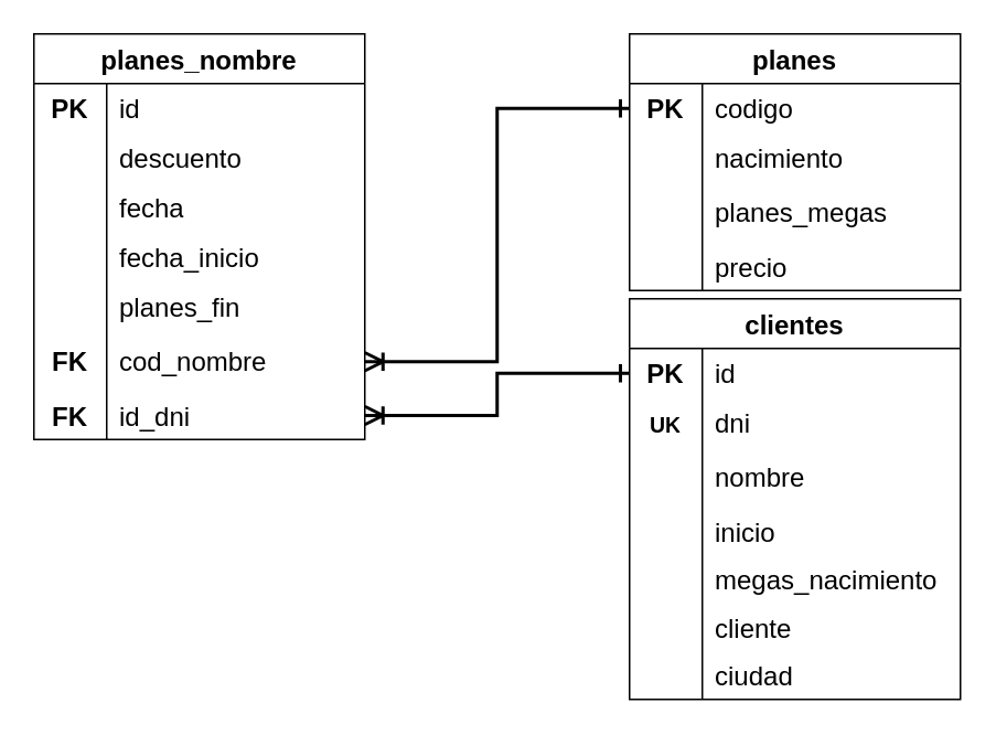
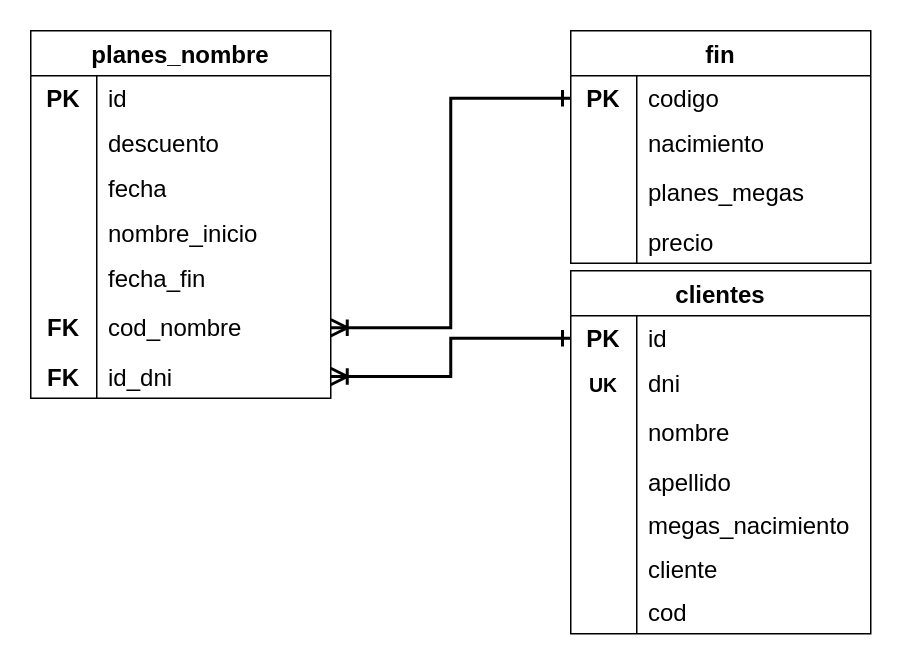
- <mxCell id="24" value="planes" style="shape=table;startSize=30;container=1;collapsible=0;childLayout=tableLayout;fixedRows=1;rowLines=0;fontStyle=1;strokeColor=default;fontSize=16;" parent="1" vertex="1"><mxGeometry x="380" y="20" width="200" height="155" as="geometry" /></mxCell>
+ <mxCell id="24" value="fin" style="shape=table;startSize=30;container=1;collapsible=0;childLayout=tableLayout;fixedRows=1;rowLines=0;fontStyle=1;strokeColor=default;fontSize=16;" parent="1" vertex="1"><mxGeometry x="380" y="20" width="200" height="155" as="geometry" /></mxCell>
- <mxCell id="49" value="fecha_inicio" style="shape=partialRectangle;html=1;whiteSpace=wrap;connectable=0;fillColor=none;top=0;left=0;bottom=0;right=0;align=left;spacingLeft=6;overflow=hidden;strokeColor=inherit;fontSize=16;" parent="47" vertex="1"><mxGeometry x="44" width="156" height="30" as="geometry"><mxRectangle width="156" height="30" as="alternateBounds" /></mxGeometry></mxCell>
+ <mxCell id="49" value="nombre_inicio" style="shape=partialRectangle;html=1;whiteSpace=wrap;connectable=0;fillColor=none;top=0;left=0;bottom=0;right=0;align=left;spacingLeft=6;overflow=hidden;strokeColor=inherit;fontSize=16;" parent="47" vertex="1"><mxGeometry x="44" width="156" height="30" as="geometry"><mxRectangle width="156" height="30" as="alternateBounds" /></mxGeometry></mxCell>
- <mxCell id="52" value="planes_fin" style="shape=partialRectangle;html=1;whiteSpace=wrap;connectable=0;fillColor=none;top=0;left=0;bottom=0;right=0;align=left;spacingLeft=6;overflow=hidden;strokeColor=inherit;fontSize=16;" parent="50" vertex="1"><mxGeometry x="44" width="156" height="30" as="geometry"><mxRectangle width="156" height="30" as="alternateBounds" /></mxGeometry></mxCell>
+ <mxCell id="52" value="fecha_fin" style="shape=partialRectangle;html=1;whiteSpace=wrap;connectable=0;fillColor=none;top=0;left=0;bottom=0;right=0;align=left;spacingLeft=6;overflow=hidden;strokeColor=inherit;fontSize=16;" parent="50" vertex="1"><mxGeometry x="44" width="156" height="30" as="geometry"><mxRectangle width="156" height="30" as="alternateBounds" /></mxGeometry></mxCell>
- <mxCell id="14" value="inicio" style="shape=partialRectangle;html=1;whiteSpace=wrap;connectable=0;fillColor=none;top=0;left=0;bottom=0;right=0;align=left;spacingLeft=6;overflow=hidden;strokeColor=inherit;fontSize=16;" parent="12" vertex="1"><mxGeometry x="44" width="156" height="29" as="geometry"><mxRectangle width="156" height="29" as="alternateBounds" /></mxGeometry></mxCell>
+ <mxCell id="14" value="apellido" style="shape=partialRectangle;html=1;whiteSpace=wrap;connectable=0;fillColor=none;top=0;left=0;bottom=0;right=0;align=left;spacingLeft=6;overflow=hidden;strokeColor=inherit;fontSize=16;" parent="12" vertex="1"><mxGeometry x="44" width="156" height="29" as="geometry"><mxRectangle width="156" height="29" as="alternateBounds" /></mxGeometry></mxCell>
- <mxCell id="23" value="ciudad" style="shape=partialRectangle;html=1;whiteSpace=wrap;connectable=0;fillColor=none;top=0;left=0;bottom=0;right=0;align=left;spacingLeft=6;overflow=hidden;strokeColor=inherit;fontSize=16;" parent="21" vertex="1"><mxGeometry x="44" width="156" height="29" as="geometry"><mxRectangle width="156" height="29" as="alternateBounds" /></mxGeometry></mxCell>
+ <mxCell id="23" value="cod" style="shape=partialRectangle;html=1;whiteSpace=wrap;connectable=0;fillColor=none;top=0;left=0;bottom=0;right=0;align=left;spacingLeft=6;overflow=hidden;strokeColor=inherit;fontSize=16;" parent="21" vertex="1"><mxGeometry x="44" width="156" height="29" as="geometry"><mxRectangle width="156" height="29" as="alternateBounds" /></mxGeometry></mxCell>
